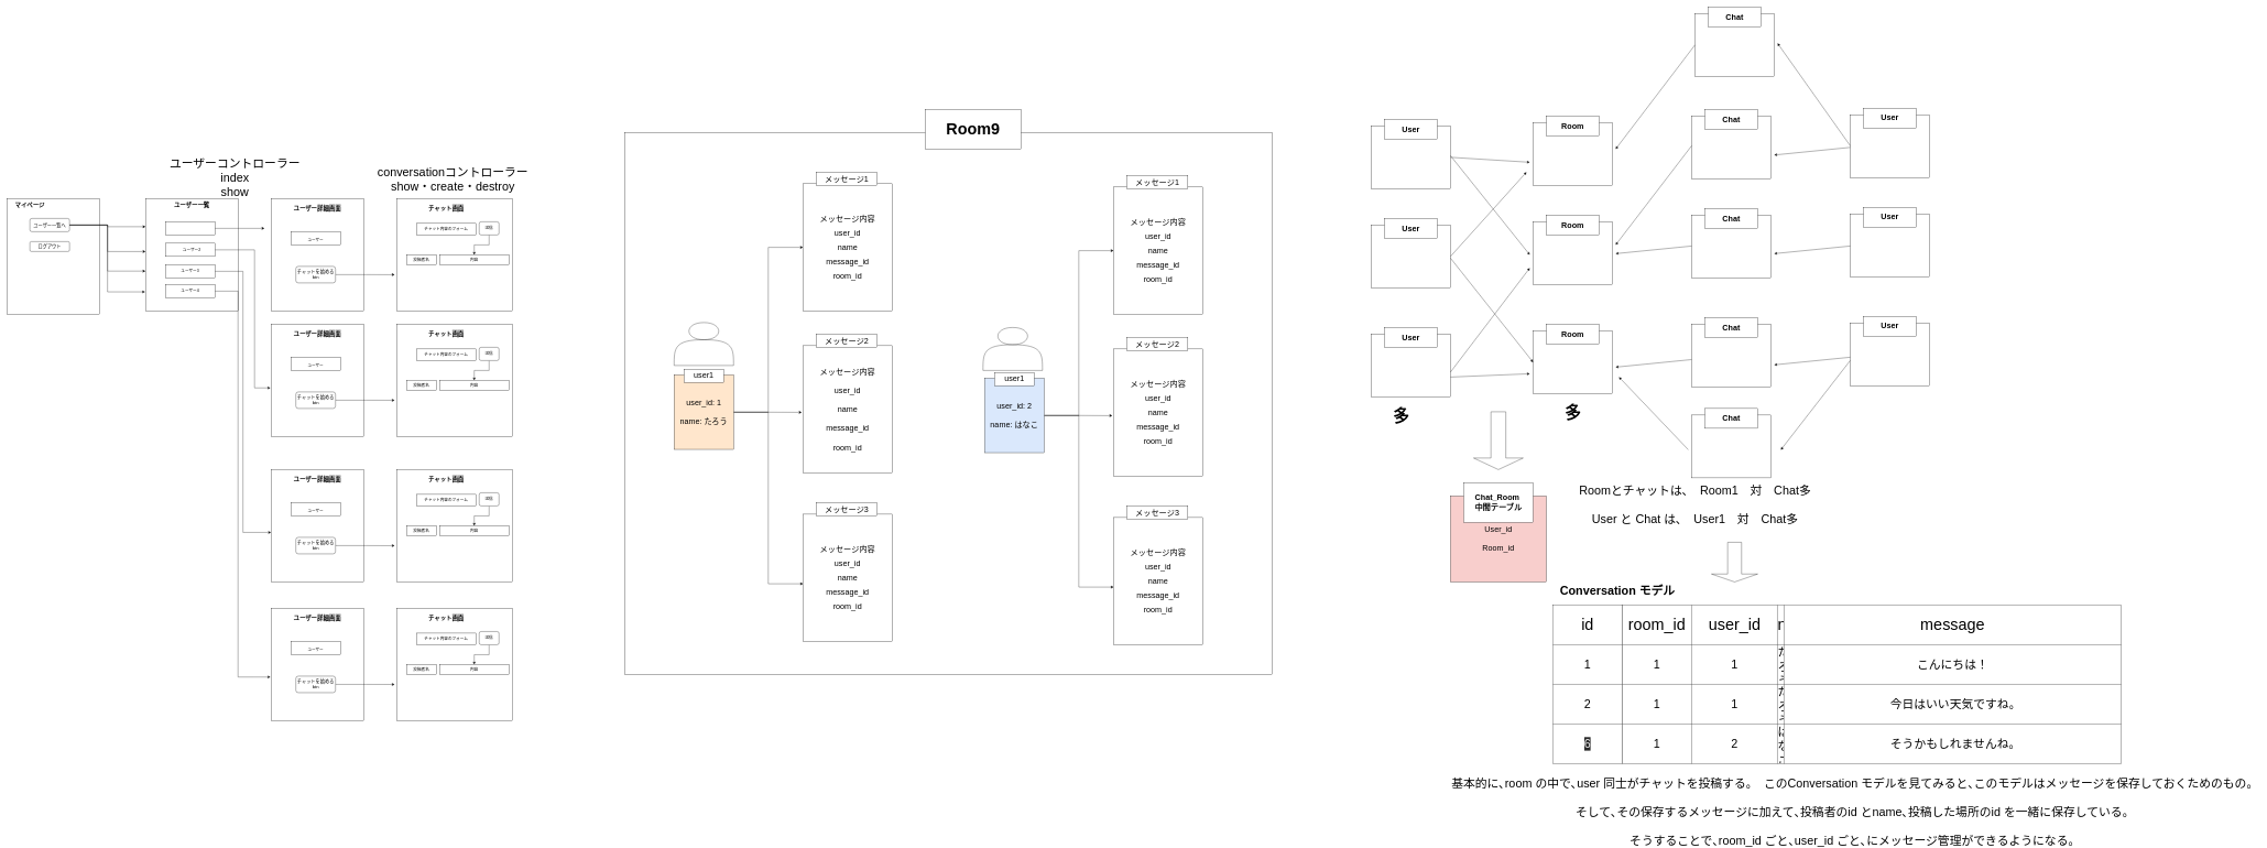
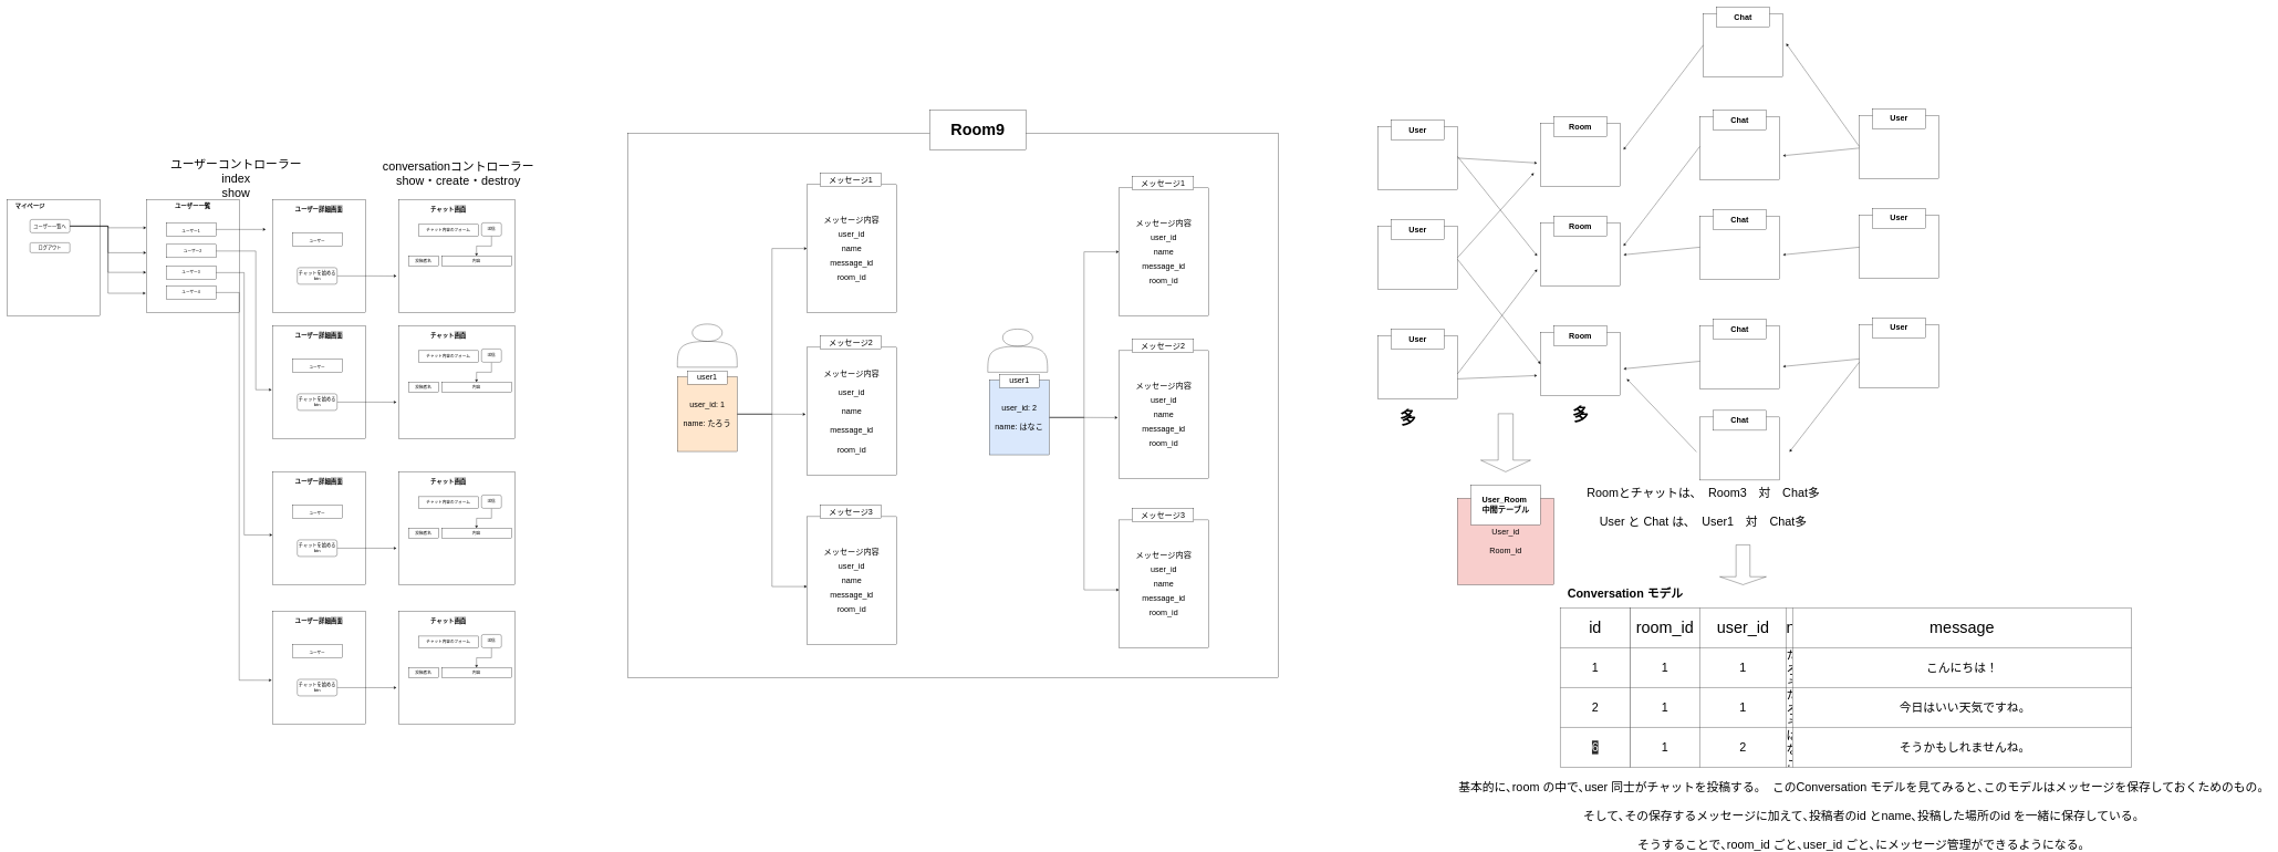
- <mxCell id="137" value="&lt;font style=&quot;font-size: 36px&quot;&gt;conversationコントローラー&lt;br&gt;show・create・destroy&lt;/font&gt;" style="text;html=1;align=center;verticalAlign=middle;resizable=0;points=[];autosize=1;" parent="1" vertex="1"><mxGeometry x="1135" y="515" width="470" height="50" as="geometry" /></mxCell>
+ <mxCell id="137" value="&lt;font style=&quot;font-size: 36px&quot;&gt;conversationコントローラー&lt;br&gt;show・create・destroy&lt;/font&gt;" style="text;html=1;align=center;verticalAlign=middle;resizable=0;points=[];autosize=1;" parent="1" vertex="1"><mxGeometry x="1145" y="495" width="470" height="50" as="geometry" /></mxCell>
+ <mxCell id="29" value="ユーザー1" style="text;html=1;strokeColor=none;fillColor=none;align=center;verticalAlign=middle;whiteSpace=wrap;rounded=0;" parent="1" vertex="1"><mxGeometry x="525" y="680" width="100" height="30" as="geometry" /></mxCell>
- <mxCell id="170" value="&lt;b style=&quot;font-size: 24px&quot;&gt;Chat_Room&amp;nbsp;&lt;br&gt;中間テーブル&lt;br&gt;&lt;/b&gt;" style="whiteSpace=wrap;html=1;" parent="1" vertex="1"><mxGeometry x="4430" y="1460" width="210" height="120" as="geometry" /></mxCell>
+ <mxCell id="170" value="&lt;b style=&quot;font-size: 24px&quot;&gt;User_Room&amp;nbsp;&lt;br&gt;中間テーブル&lt;br&gt;&lt;/b&gt;" style="whiteSpace=wrap;html=1;" parent="1" vertex="1"><mxGeometry x="4430" y="1460" width="210" height="120" as="geometry" /></mxCell>
- <mxCell id="188" value="&lt;font style=&quot;font-size: 36px&quot;&gt;Roomとチャットは､　Room1　対　Chat多&lt;br&gt;&lt;br&gt;User と Chat は､　User1　対　Chat多&lt;br&gt;&lt;/font&gt;" style="text;html=1;align=center;verticalAlign=middle;resizable=0;points=[];autosize=1;" parent="1" vertex="1"><mxGeometry x="4770" y="1490" width="720" height="70" as="geometry" /></mxCell>
+ <mxCell id="188" value="&lt;font style=&quot;font-size: 36px&quot;&gt;Roomとチャットは､　Room3　対　Chat多&lt;br&gt;&lt;br&gt;User と Chat は､　User1　対　Chat多&lt;br&gt;&lt;/font&gt;" style="text;html=1;align=center;verticalAlign=middle;resizable=0;points=[];autosize=1;" parent="1" vertex="1"><mxGeometry x="4770" y="1490" width="720" height="70" as="geometry" /></mxCell>
